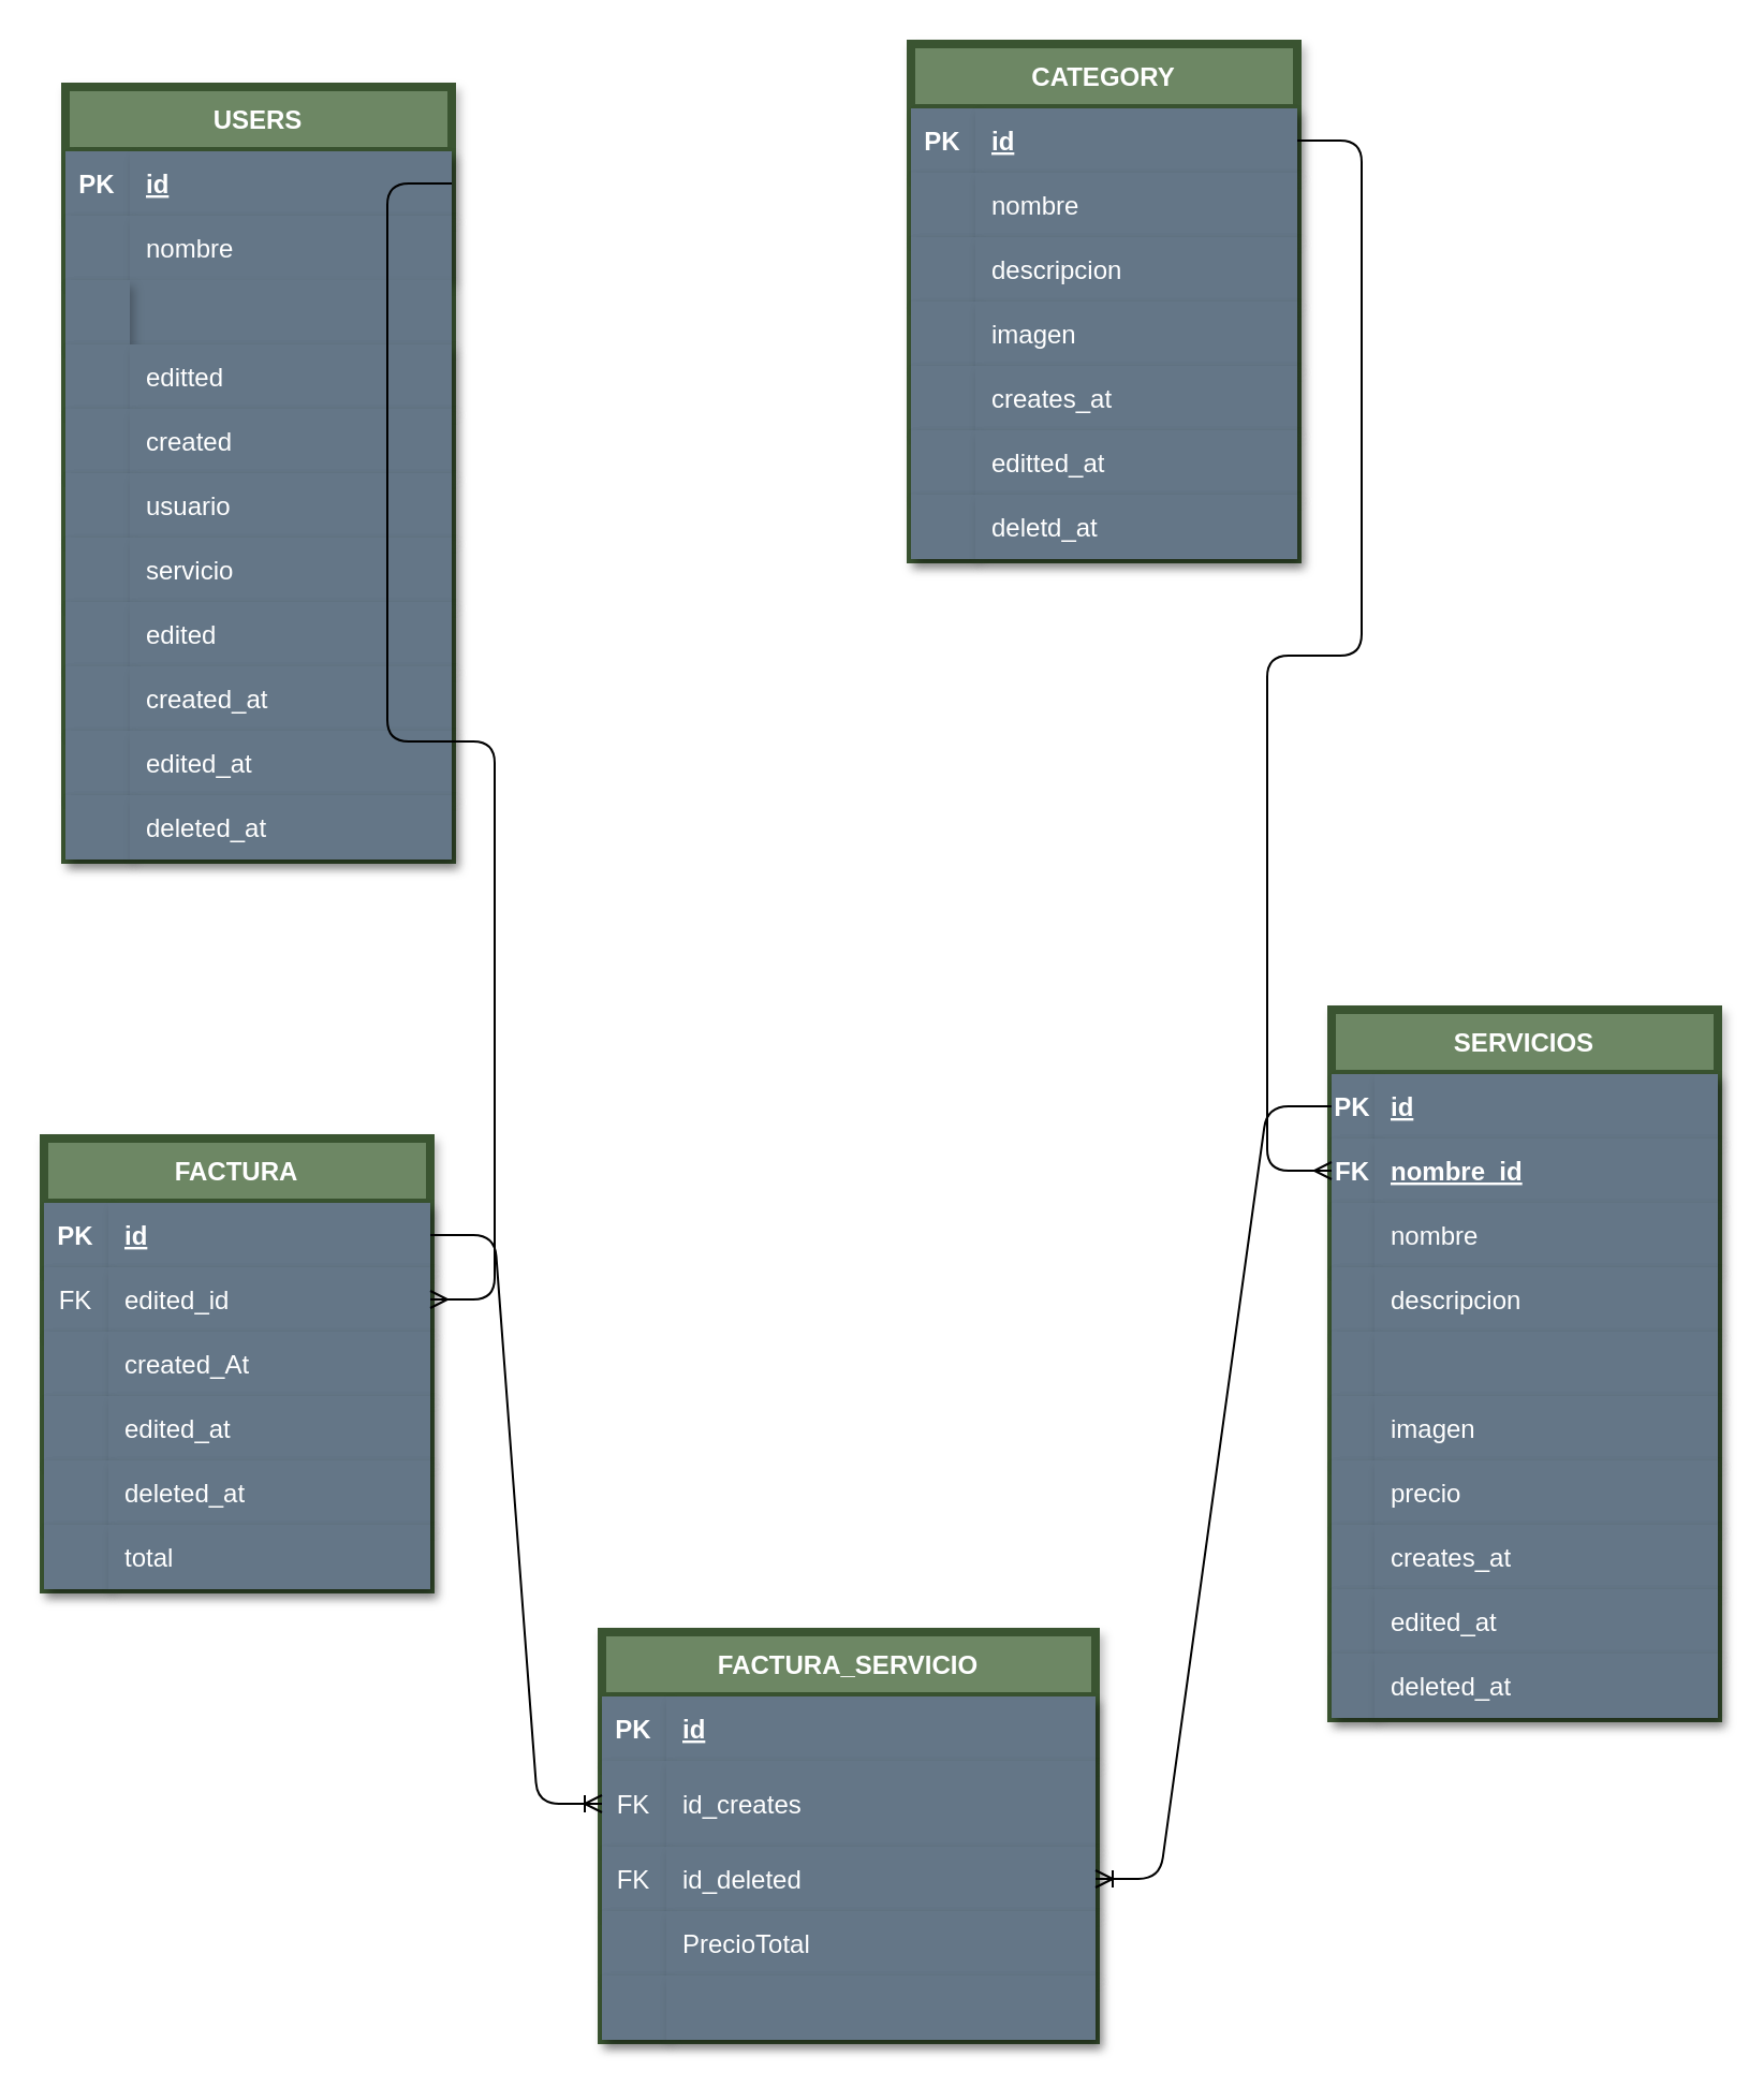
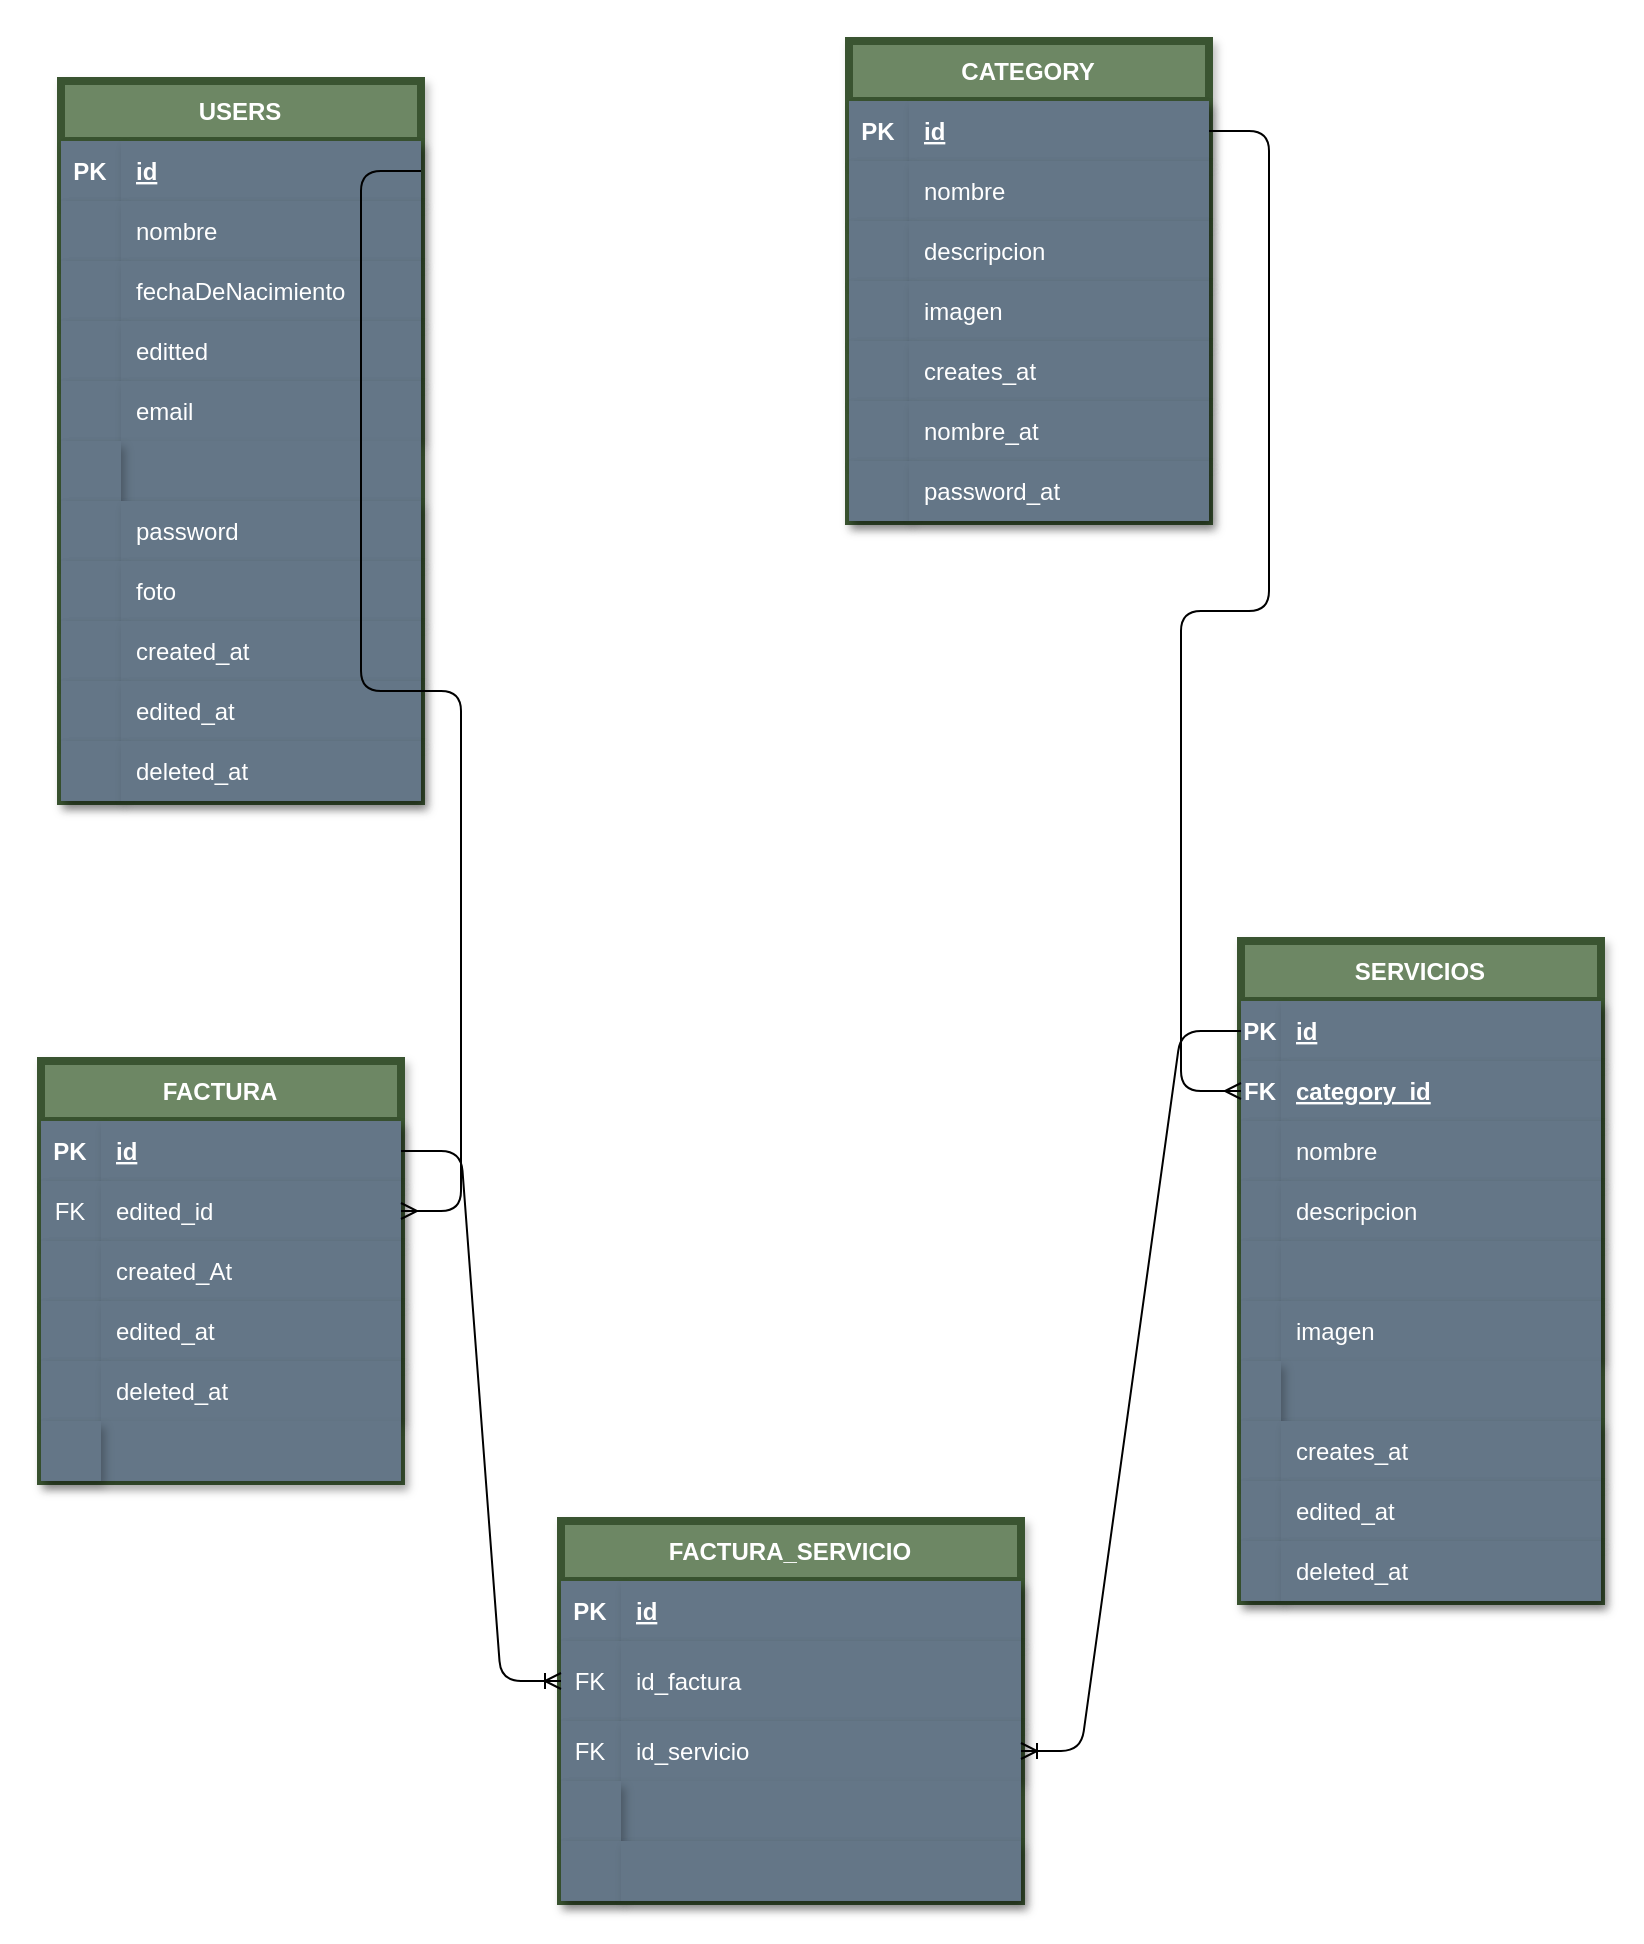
+ <mxCell id="11" value="fechaDeNacimiento" style="shape=partialRectangle;connectable=0;fillColor=#647687;top=0;left=0;bottom=0;right=0;align=left;spacingLeft=6;overflow=hidden;labelBackgroundColor=none;fontColor=#ffffff;strokeColor=none;sketch=0;shadow=1;strokeWidth=4;" parent="9" vertex="1"><mxGeometry x="30" width="150" height="30" as="geometry"><mxRectangle width="150" height="30" as="alternateBounds" /></mxGeometry></mxCell>
- <mxCell id="17" value="created" style="shape=partialRectangle;connectable=0;fillColor=#647687;top=0;left=0;bottom=0;right=0;align=left;spacingLeft=6;overflow=hidden;labelBackgroundColor=none;fontColor=#ffffff;strokeColor=none;sketch=0;shadow=1;strokeWidth=4;" parent="15" vertex="1"><mxGeometry x="30" width="150" height="30" as="geometry"><mxRectangle width="150" height="30" as="alternateBounds" /></mxGeometry></mxCell>
+ <mxCell id="17" value="email" style="shape=partialRectangle;connectable=0;fillColor=#647687;top=0;left=0;bottom=0;right=0;align=left;spacingLeft=6;overflow=hidden;labelBackgroundColor=none;fontColor=#ffffff;strokeColor=none;sketch=0;shadow=1;strokeWidth=4;" parent="15" vertex="1"><mxGeometry x="30" width="150" height="30" as="geometry"><mxRectangle width="150" height="30" as="alternateBounds" /></mxGeometry></mxCell>
- <mxCell id="54" value="editted_at" style="shape=partialRectangle;connectable=0;top=0;left=0;bottom=0;right=0;align=left;spacingLeft=6;overflow=hidden;labelBackgroundColor=none;fontColor=#ffffff;fillColor=#647687;strokeColor=none;sketch=0;shadow=1;strokeWidth=4;" parent="52" vertex="1"><mxGeometry x="30" width="150" height="30" as="geometry"><mxRectangle width="150" height="30" as="alternateBounds" /></mxGeometry></mxCell>
+ <mxCell id="54" value="nombre_at" style="shape=partialRectangle;connectable=0;top=0;left=0;bottom=0;right=0;align=left;spacingLeft=6;overflow=hidden;labelBackgroundColor=none;fontColor=#ffffff;fillColor=#647687;strokeColor=none;sketch=0;shadow=1;strokeWidth=4;" parent="52" vertex="1"><mxGeometry x="30" width="150" height="30" as="geometry"><mxRectangle width="150" height="30" as="alternateBounds" /></mxGeometry></mxCell>
- <mxCell id="20" value="usuario" style="shape=partialRectangle;connectable=0;fillColor=#647687;top=0;left=0;bottom=0;right=0;align=left;spacingLeft=6;overflow=hidden;labelBackgroundColor=none;fontColor=#ffffff;strokeColor=none;sketch=0;shadow=1;strokeWidth=4;" parent="18" vertex="1"><mxGeometry x="30" width="150" height="30" as="geometry"><mxRectangle width="150" height="30" as="alternateBounds" /></mxGeometry></mxCell>
- <mxCell id="57" value="deletd_at" style="shape=partialRectangle;connectable=0;top=0;left=0;bottom=0;right=0;align=left;spacingLeft=6;overflow=hidden;labelBackgroundColor=none;fontColor=#ffffff;fillColor=#647687;strokeColor=none;sketch=0;shadow=1;strokeWidth=4;" parent="55" vertex="1"><mxGeometry x="30" width="150" height="30" as="geometry"><mxRectangle width="150" height="30" as="alternateBounds" /></mxGeometry></mxCell>
+ <mxCell id="57" value="password_at" style="shape=partialRectangle;connectable=0;top=0;left=0;bottom=0;right=0;align=left;spacingLeft=6;overflow=hidden;labelBackgroundColor=none;fontColor=#ffffff;fillColor=#647687;strokeColor=none;sketch=0;shadow=1;strokeWidth=4;" parent="55" vertex="1"><mxGeometry x="30" width="150" height="30" as="geometry"><mxRectangle width="150" height="30" as="alternateBounds" /></mxGeometry></mxCell>
- <mxCell id="23" value="servicio" style="shape=partialRectangle;connectable=0;fillColor=#647687;top=0;left=0;bottom=0;right=0;align=left;spacingLeft=6;overflow=hidden;labelBackgroundColor=none;fontColor=#ffffff;strokeColor=none;sketch=0;shadow=1;strokeWidth=4;" parent="21" vertex="1"><mxGeometry x="30" width="150" height="30" as="geometry"><mxRectangle width="150" height="30" as="alternateBounds" /></mxGeometry></mxCell>
+ <mxCell id="23" value="password" style="shape=partialRectangle;connectable=0;fillColor=#647687;top=0;left=0;bottom=0;right=0;align=left;spacingLeft=6;overflow=hidden;labelBackgroundColor=none;fontColor=#ffffff;strokeColor=none;sketch=0;shadow=1;strokeWidth=4;" parent="21" vertex="1"><mxGeometry x="30" width="150" height="30" as="geometry"><mxRectangle width="150" height="30" as="alternateBounds" /></mxGeometry></mxCell>
- <mxCell id="26" value="edited" style="shape=partialRectangle;connectable=0;fillColor=#647687;top=0;left=0;bottom=0;right=0;align=left;spacingLeft=6;overflow=hidden;labelBackgroundColor=none;fontColor=#ffffff;strokeColor=none;sketch=0;shadow=1;strokeWidth=4;" parent="24" vertex="1"><mxGeometry x="30" width="150" height="30" as="geometry"><mxRectangle width="150" height="30" as="alternateBounds" /></mxGeometry></mxCell>
+ <mxCell id="26" value="foto" style="shape=partialRectangle;connectable=0;fillColor=#647687;top=0;left=0;bottom=0;right=0;align=left;spacingLeft=6;overflow=hidden;labelBackgroundColor=none;fontColor=#ffffff;strokeColor=none;sketch=0;shadow=1;strokeWidth=4;" parent="24" vertex="1"><mxGeometry x="30" width="150" height="30" as="geometry"><mxRectangle width="150" height="30" as="alternateBounds" /></mxGeometry></mxCell>
- <mxCell id="64" value="nombre_id" style="shape=partialRectangle;connectable=0;top=0;left=0;bottom=0;right=0;align=left;spacingLeft=6;fontStyle=5;overflow=hidden;labelBackgroundColor=none;fontColor=#ffffff;fillColor=#647687;strokeColor=none;sketch=0;shadow=1;strokeWidth=4;" vertex="1" parent="62"><mxGeometry x="20" width="160" height="30" as="geometry"><mxRectangle width="160" height="30" as="alternateBounds" /></mxGeometry></mxCell>
+ <mxCell id="64" value="category_id" style="shape=partialRectangle;connectable=0;top=0;left=0;bottom=0;right=0;align=left;spacingLeft=6;fontStyle=5;overflow=hidden;labelBackgroundColor=none;fontColor=#ffffff;fillColor=#647687;strokeColor=none;sketch=0;shadow=1;strokeWidth=4;" vertex="1" parent="62"><mxGeometry x="20" width="160" height="30" as="geometry"><mxRectangle width="160" height="30" as="alternateBounds" /></mxGeometry></mxCell>
- <mxCell id="79" value="precio" style="shape=partialRectangle;connectable=0;top=0;left=0;bottom=0;right=0;align=left;spacingLeft=6;overflow=hidden;labelBackgroundColor=none;fontColor=#ffffff;fillColor=#647687;strokeColor=none;sketch=0;shadow=1;strokeWidth=4;" parent="77" vertex="1"><mxGeometry x="20" width="160" height="30" as="geometry"><mxRectangle width="160" height="30" as="alternateBounds" /></mxGeometry></mxCell>
- <mxCell id="107" value="total" style="shape=partialRectangle;connectable=0;fillColor=#647687;top=0;left=0;bottom=0;right=0;align=left;spacingLeft=6;overflow=hidden;labelBackgroundColor=none;fontColor=#ffffff;strokeColor=none;sketch=0;shadow=1;strokeWidth=4;" parent="105" vertex="1"><mxGeometry x="30" width="150" height="30" as="geometry"><mxRectangle width="150" height="30" as="alternateBounds" /></mxGeometry></mxCell>
- <mxCell id="114" value="id_creates" style="shape=partialRectangle;connectable=0;fillColor=#647687;top=0;left=0;bottom=0;right=0;align=left;spacingLeft=6;overflow=hidden;labelBackgroundColor=none;fontColor=#ffffff;strokeColor=none;sketch=0;shadow=1;strokeWidth=4;" parent="112" vertex="1"><mxGeometry x="30" width="200" height="40" as="geometry"><mxRectangle width="200" height="40" as="alternateBounds" /></mxGeometry></mxCell>
+ <mxCell id="114" value="id_factura" style="shape=partialRectangle;connectable=0;fillColor=#647687;top=0;left=0;bottom=0;right=0;align=left;spacingLeft=6;overflow=hidden;labelBackgroundColor=none;fontColor=#ffffff;strokeColor=none;sketch=0;shadow=1;strokeWidth=4;" parent="112" vertex="1"><mxGeometry x="30" width="200" height="40" as="geometry"><mxRectangle width="200" height="40" as="alternateBounds" /></mxGeometry></mxCell>
- <mxCell id="117" value="id_deleted" style="shape=partialRectangle;connectable=0;fillColor=#647687;top=0;left=0;bottom=0;right=0;align=left;spacingLeft=6;overflow=hidden;labelBackgroundColor=none;fontColor=#ffffff;strokeColor=none;sketch=0;shadow=1;strokeWidth=4;" parent="115" vertex="1"><mxGeometry x="30" width="200" height="30" as="geometry"><mxRectangle width="200" height="30" as="alternateBounds" /></mxGeometry></mxCell>
+ <mxCell id="117" value="id_servicio" style="shape=partialRectangle;connectable=0;fillColor=#647687;top=0;left=0;bottom=0;right=0;align=left;spacingLeft=6;overflow=hidden;labelBackgroundColor=none;fontColor=#ffffff;strokeColor=none;sketch=0;shadow=1;strokeWidth=4;" parent="115" vertex="1"><mxGeometry x="30" width="200" height="30" as="geometry"><mxRectangle width="200" height="30" as="alternateBounds" /></mxGeometry></mxCell>
- <mxCell id="120" value="PrecioTotal" style="shape=partialRectangle;connectable=0;fillColor=#647687;top=0;left=0;bottom=0;right=0;align=left;spacingLeft=6;overflow=hidden;labelBackgroundColor=none;fontColor=#ffffff;strokeColor=none;sketch=0;shadow=1;strokeWidth=4;" parent="118" vertex="1"><mxGeometry x="30" width="200" height="30" as="geometry"><mxRectangle width="200" height="30" as="alternateBounds" /></mxGeometry></mxCell>
